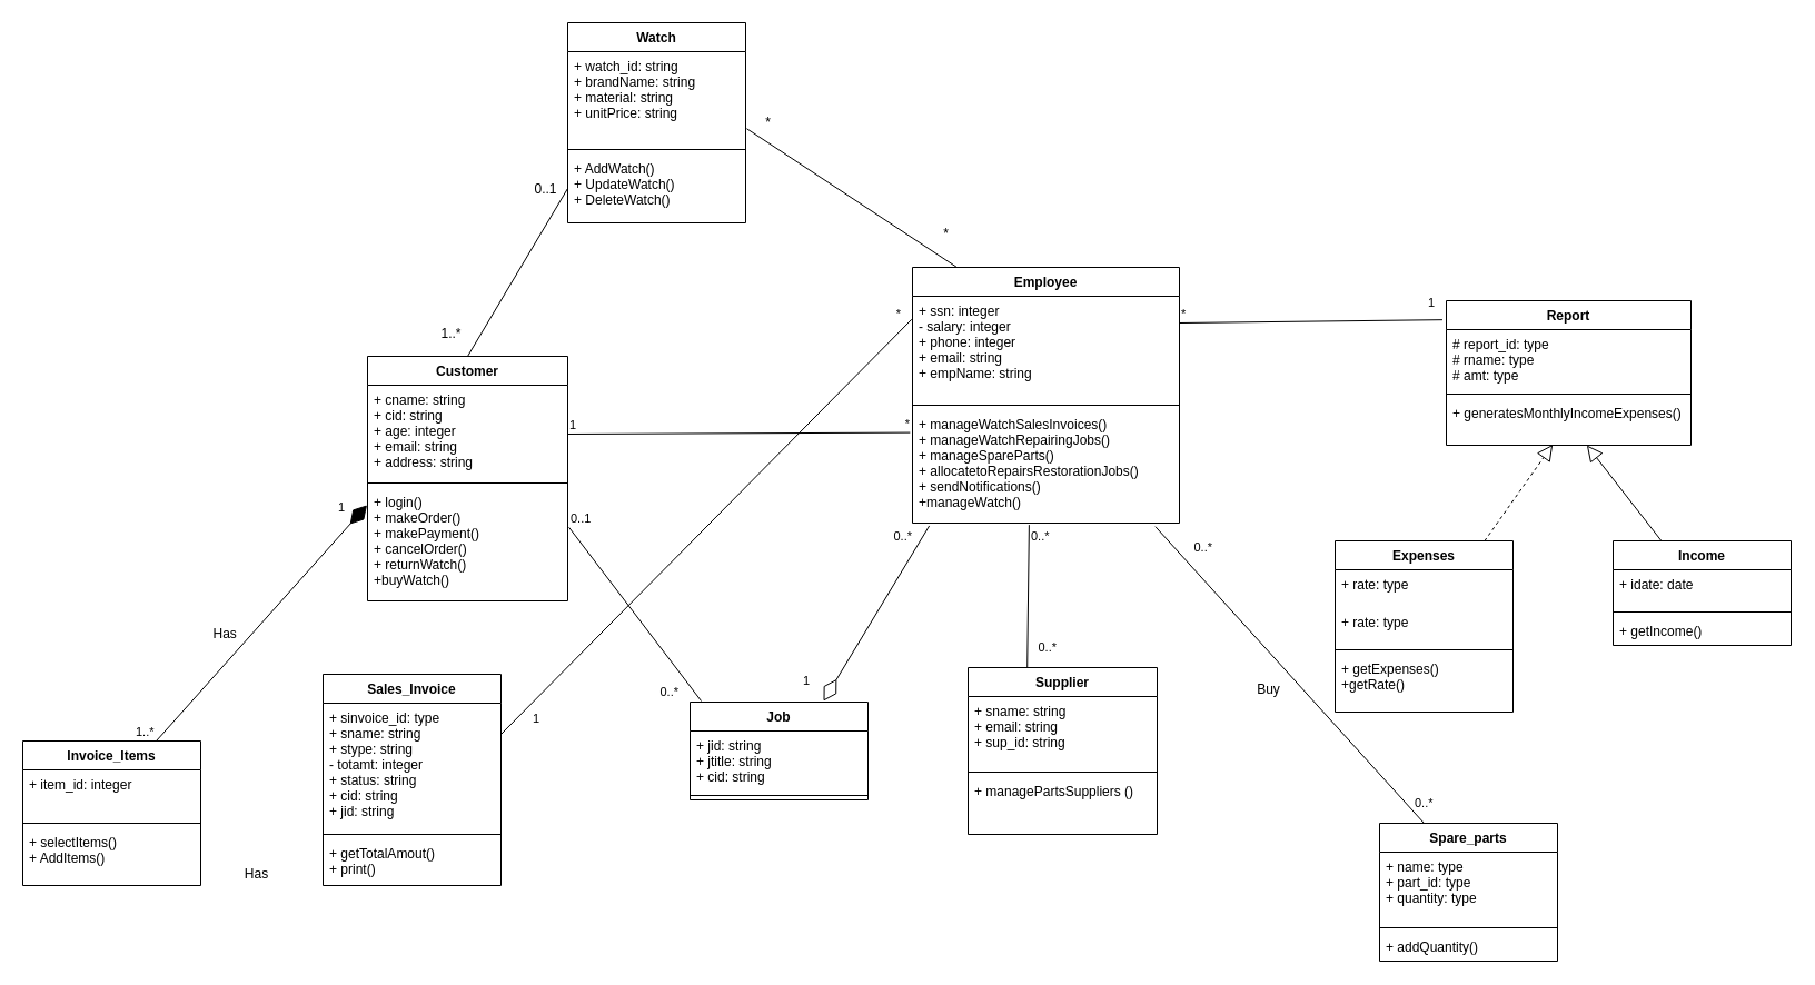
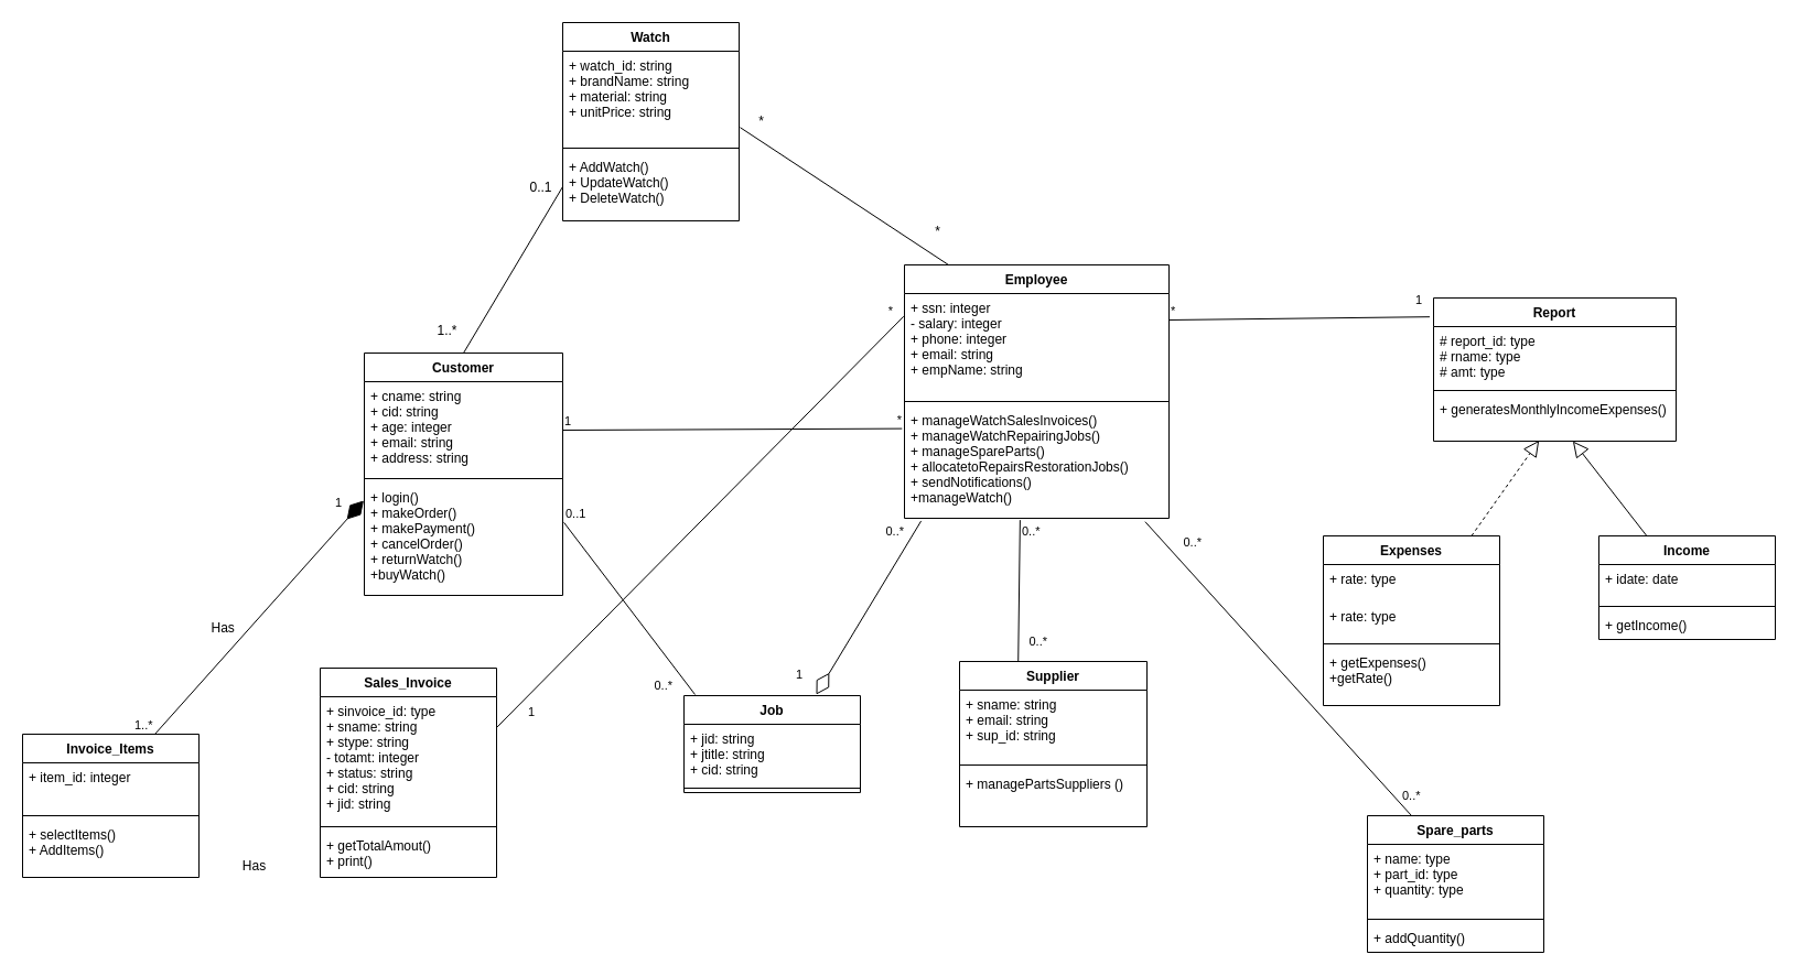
- <mxCell id="69" value="Buy" style="text;html=1;align=center;verticalAlign=middle;resizable=0;points=[];autosize=1;strokeColor=none;fillColor=none;" vertex="1" parent="1"><mxGeometry x="1120" y="610" width="40" height="20" as="geometry" /></mxCell>
